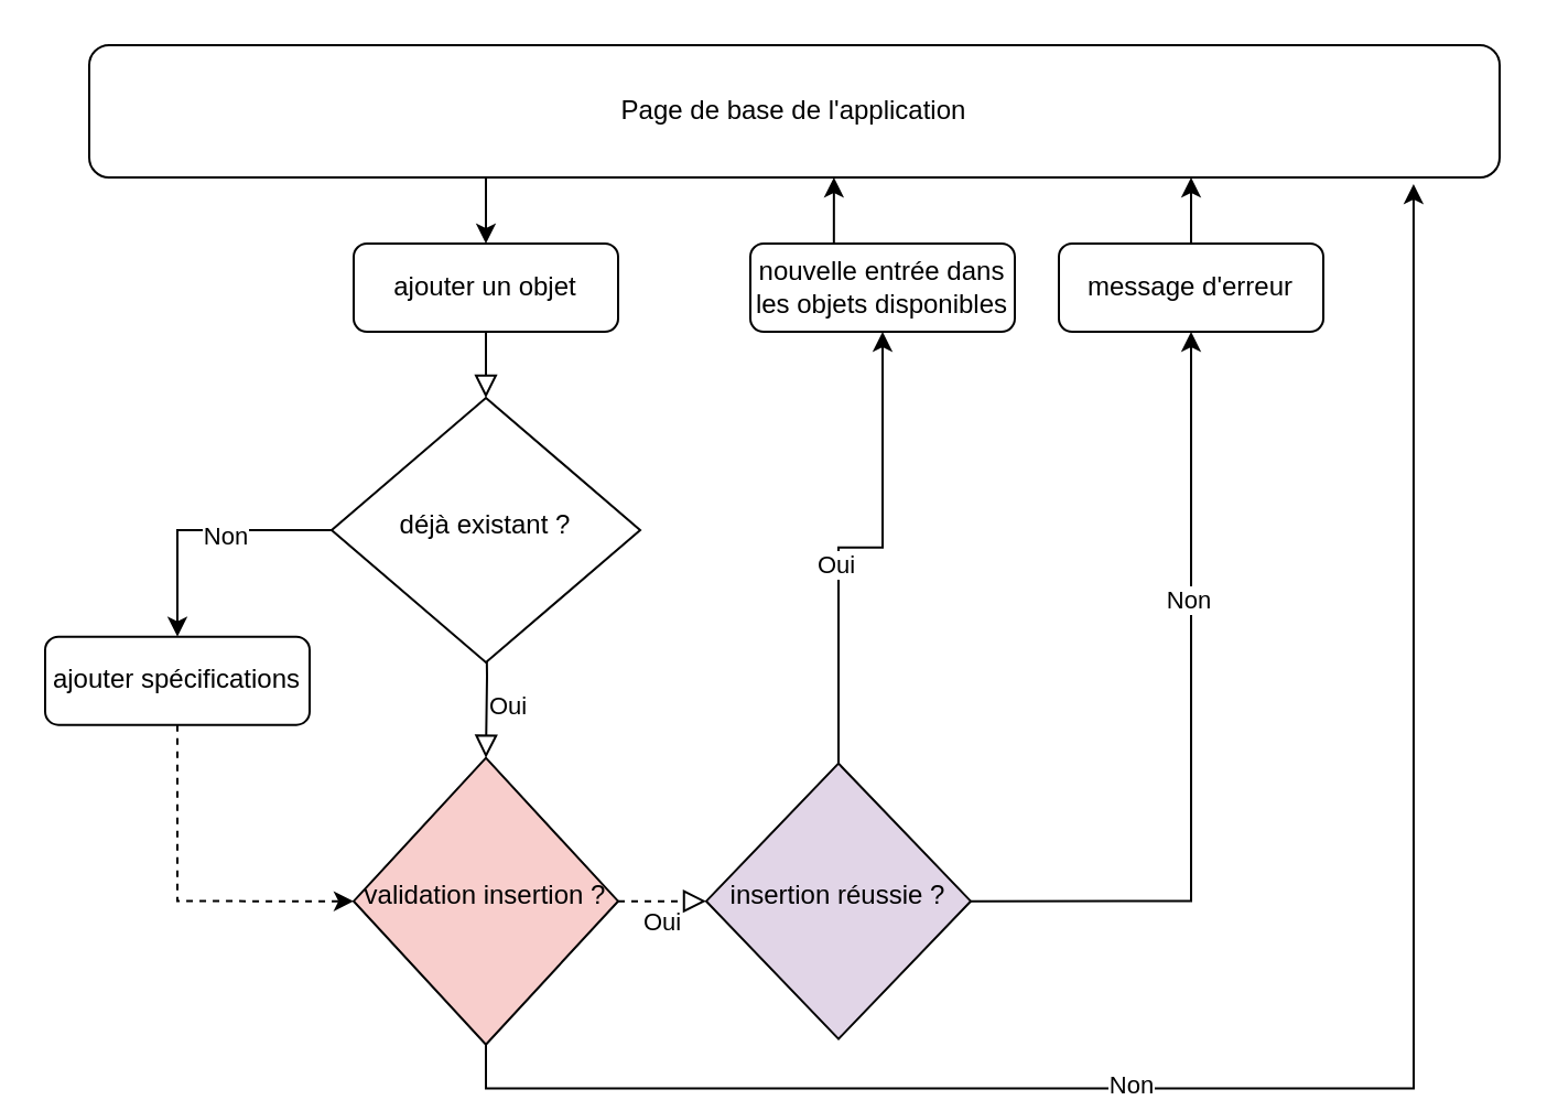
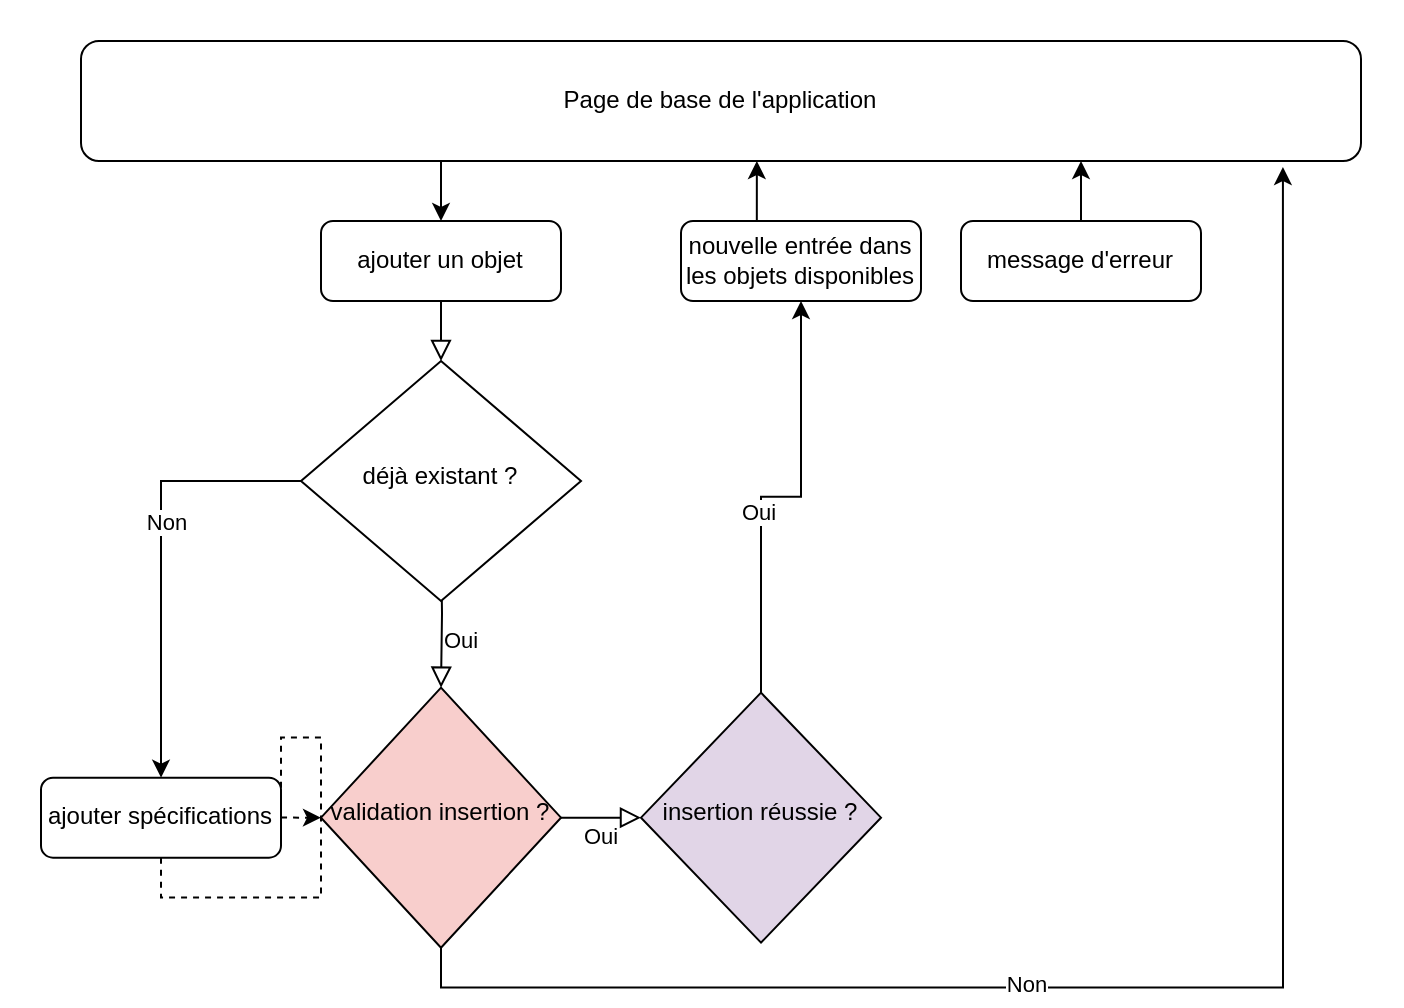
- <mxCell id="9" value="ajouter spécifications" style="rounded=1;whiteSpace=wrap;html=1;fontSize=12;glass=0;strokeWidth=1;shadow=0;" parent="1" vertex="1"><mxGeometry x="20" y="288.33" width="120" height="40" as="geometry" /></mxCell>
+ <mxCell id="9" value="ajouter spécifications" style="rounded=1;whiteSpace=wrap;html=1;fontSize=12;glass=0;strokeWidth=1;shadow=0;" parent="1" vertex="1"><mxGeometry x="20" y="388.33" width="120" height="40" as="geometry" /></mxCell>
- <mxCell id="18" style="edgeStyle=orthogonalEdgeStyle;rounded=0;orthogonalLoop=1;jettySize=auto;html=1;exitX=1;exitY=0.5;exitDx=0;exitDy=0;entryX=0.5;entryY=1;entryDx=0;entryDy=0;" parent="1" source="20" target="24" edge="1"><mxGeometry relative="1" as="geometry"><mxPoint x="560" y="220" as="targetPoint" /></mxGeometry></mxCell>
- <mxCell id="19" value="Non" style="edgeLabel;html=1;align=center;verticalAlign=middle;resizable=0;points=[];" parent="18" vertex="1" connectable="0"><mxGeometry x="0.323" y="2" relative="1" as="geometry"><mxPoint as="offset" /></mxGeometry></mxCell>
- <mxCell id="10" value="Oui" style="edgeStyle=orthogonalEdgeStyle;rounded=0;html=1;jettySize=auto;orthogonalLoop=1;fontSize=11;endArrow=block;endFill=0;endSize=8;strokeWidth=1;shadow=0;labelBackgroundColor=none;entryX=0;entryY=0.5;entryDx=0;entryDy=0;dashed=1;" parent="1" source="13" target="20" edge="1"><mxGeometry y="-10" relative="1" as="geometry"><mxPoint as="offset" /><mxPoint x="410" y="408.33" as="targetPoint" /></mxGeometry></mxCell>
+ <mxCell id="10" value="Oui" style="edgeStyle=orthogonalEdgeStyle;rounded=0;html=1;jettySize=auto;orthogonalLoop=1;fontSize=11;endArrow=block;endFill=0;endSize=8;strokeWidth=1;shadow=0;labelBackgroundColor=none;entryX=0;entryY=0.5;entryDx=0;entryDy=0;" parent="1" source="13" target="20" edge="1"><mxGeometry y="-10" relative="1" as="geometry"><mxPoint as="offset" /><mxPoint x="410" y="408.33" as="targetPoint" /></mxGeometry></mxCell>
